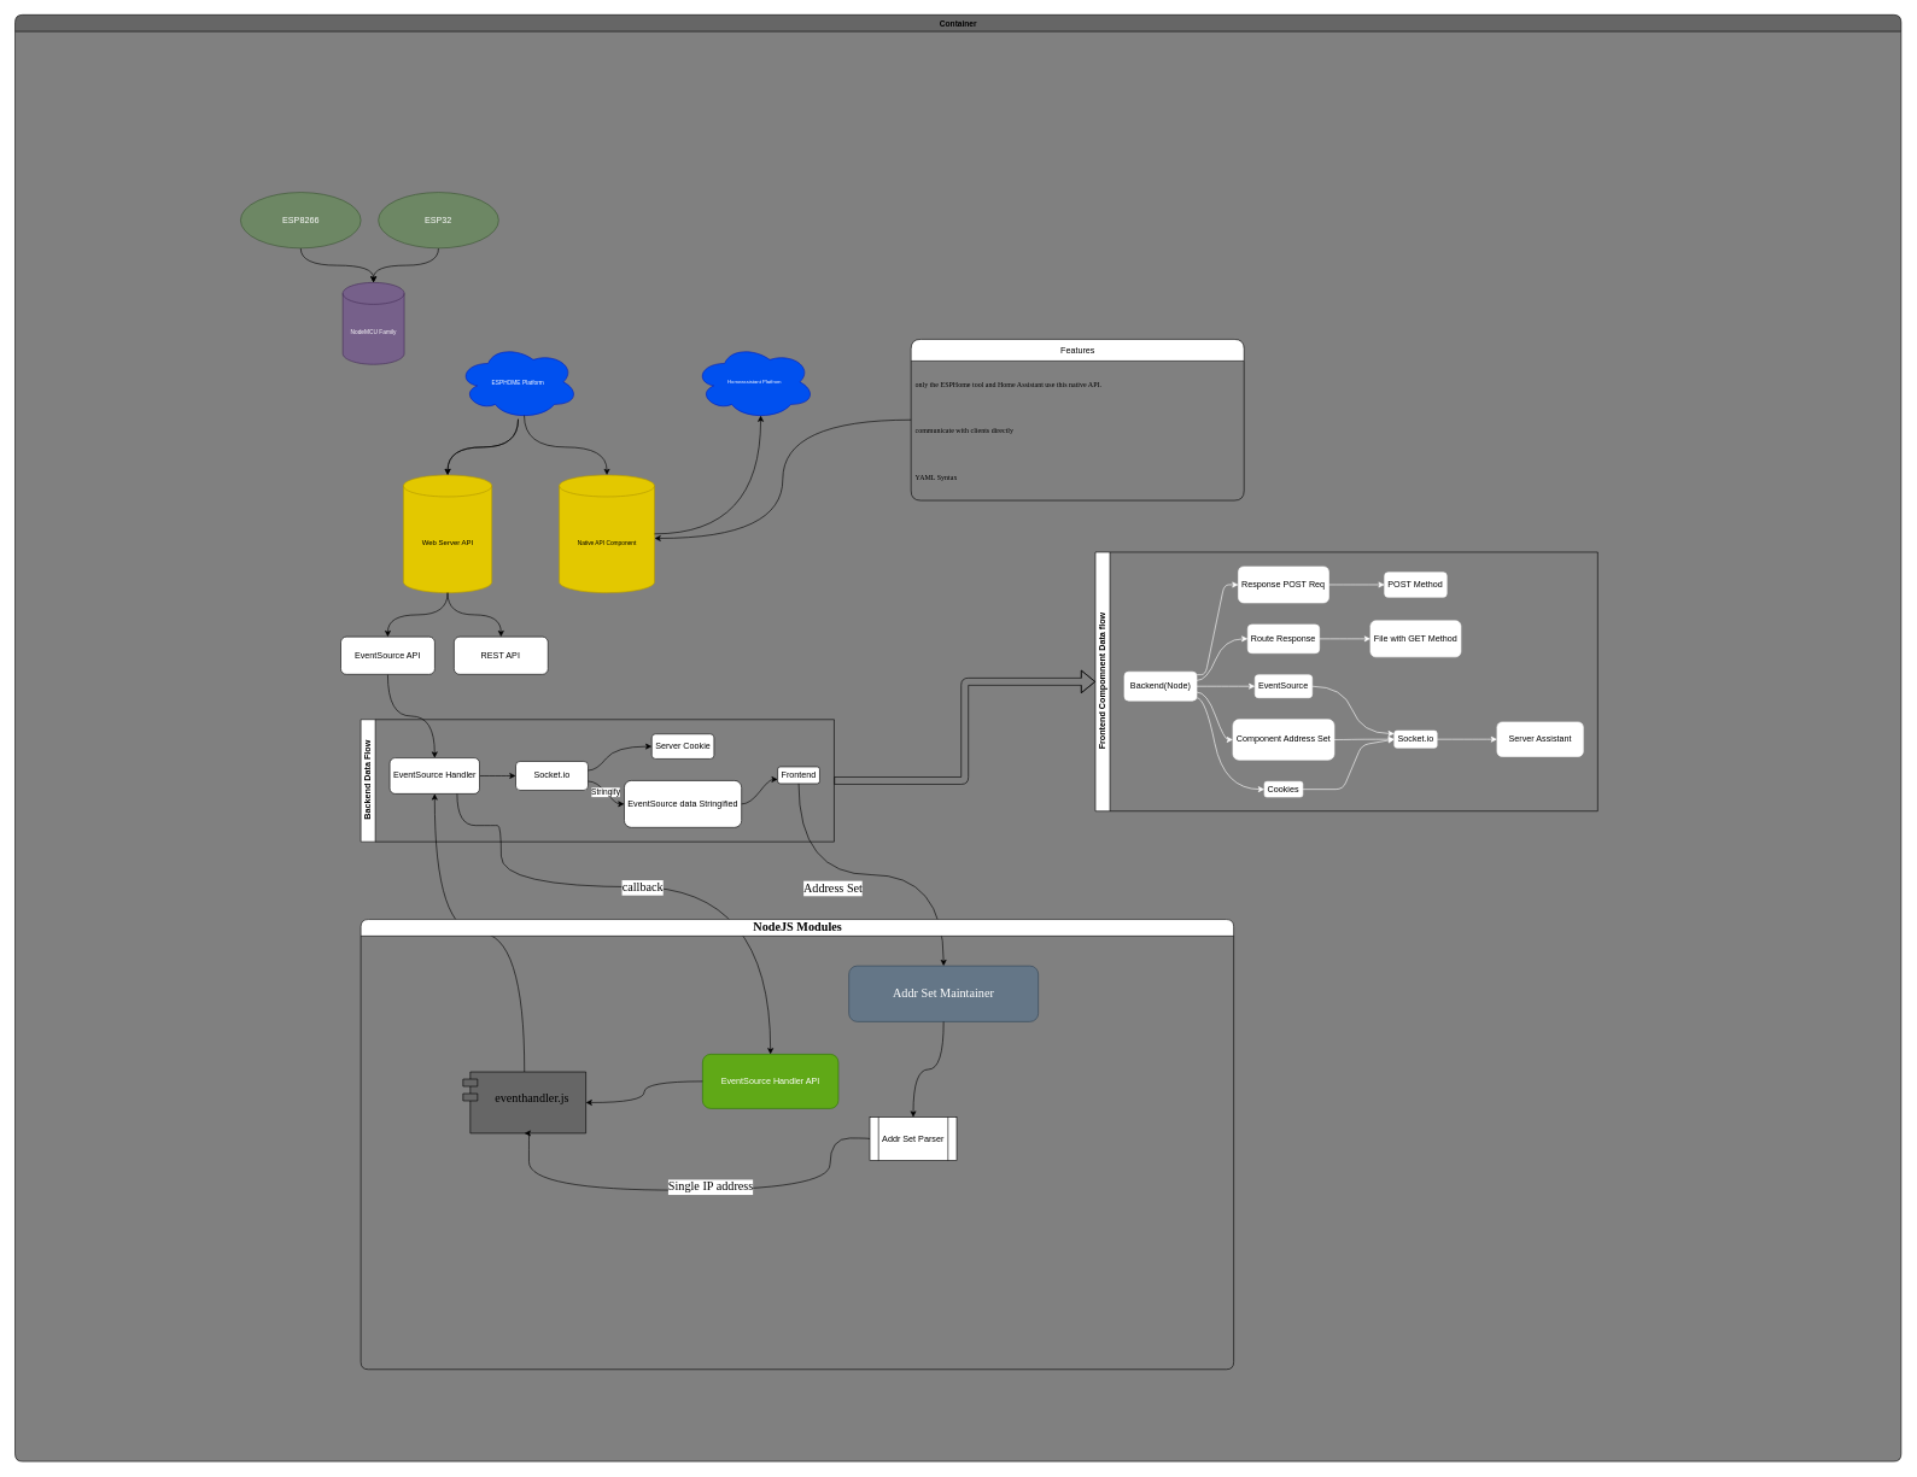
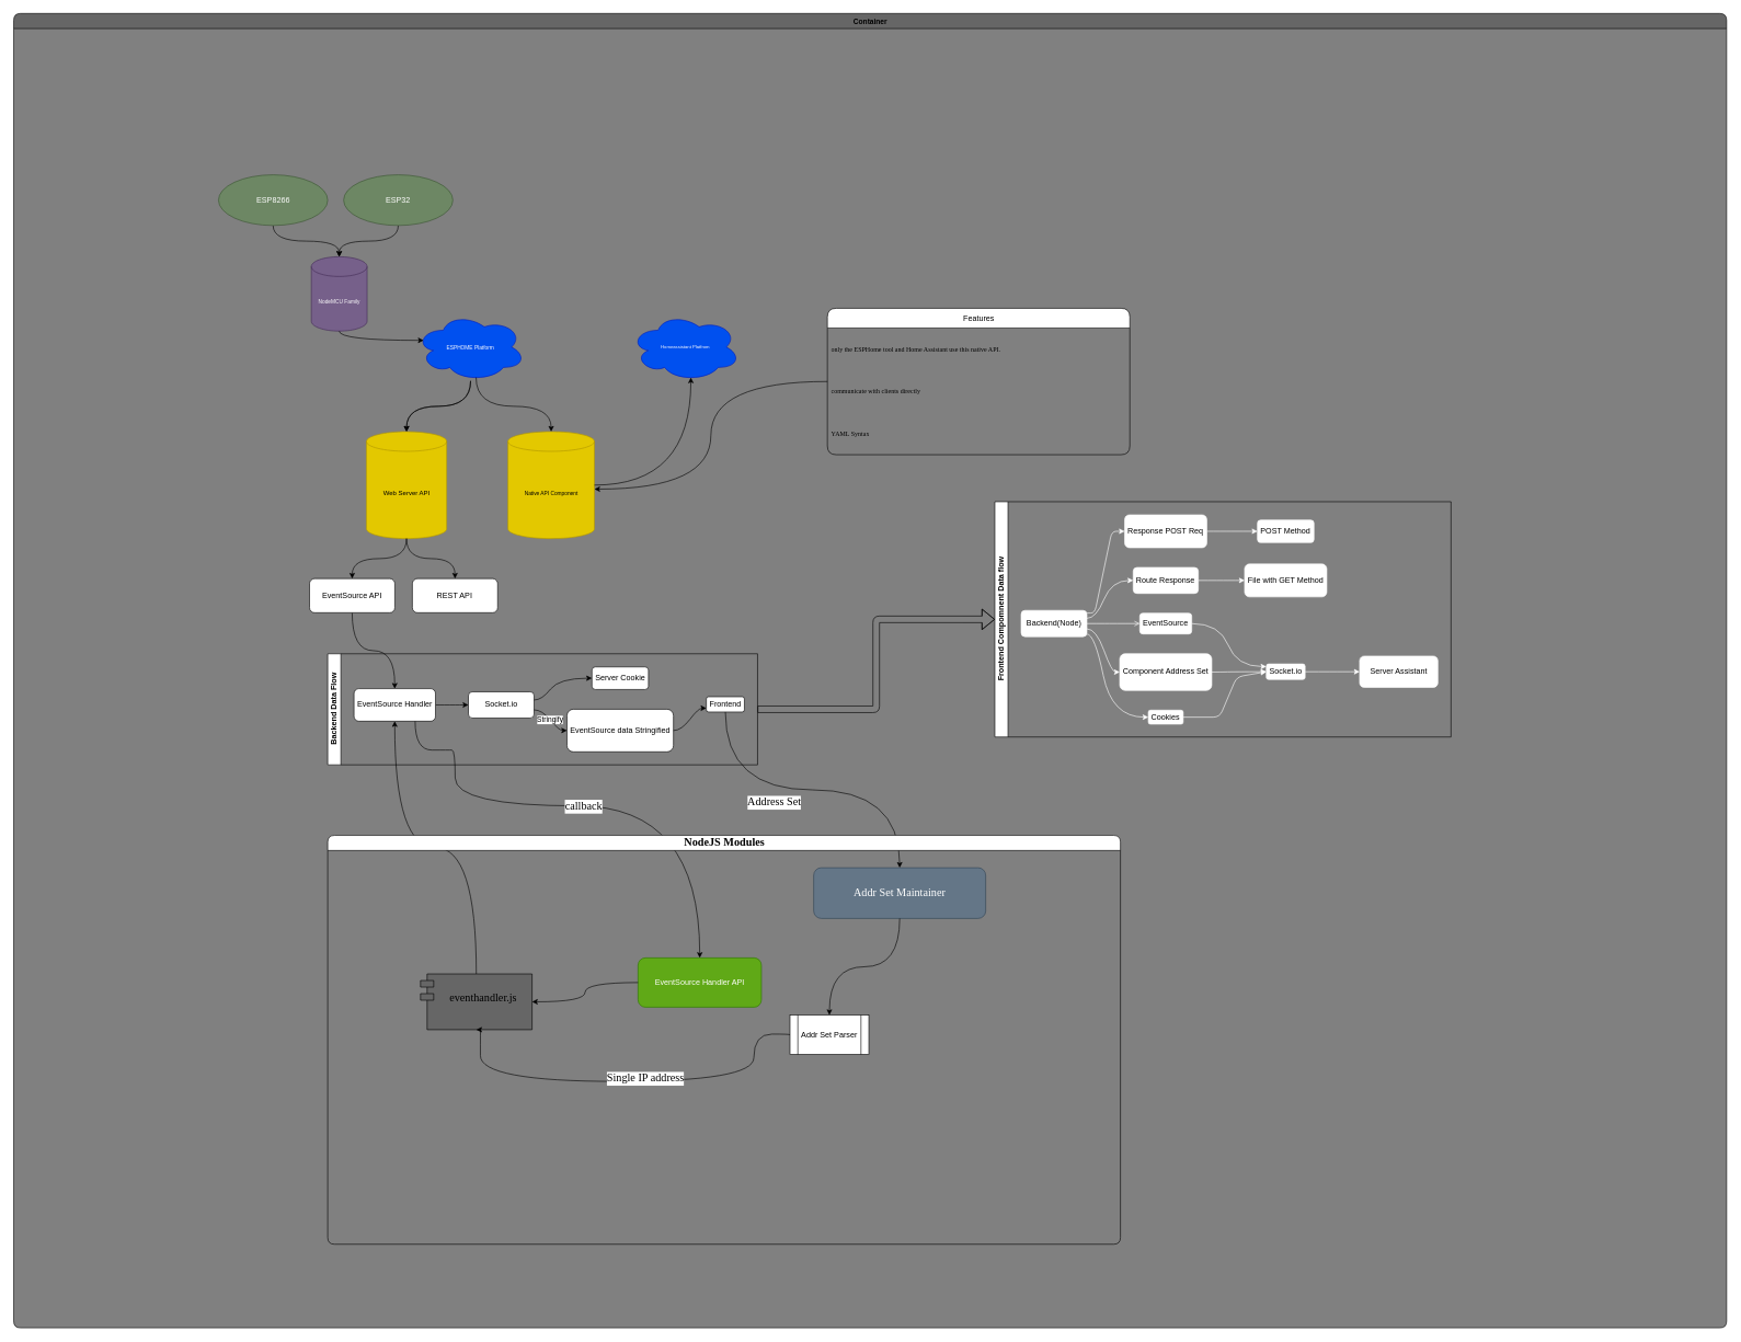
+ <mxCell id="59" style="edgeStyle=orthogonalEdgeStyle;curved=1;html=1;exitX=0.5;exitY=1;exitDx=0;exitDy=0;exitPerimeter=0;entryX=0.07;entryY=0.4;entryDx=0;entryDy=0;entryPerimeter=0;elbow=vertical;" edge="1" parent="2" source="42" target="49"><mxGeometry relative="1" as="geometry" /></mxCell>
- <mxCell id="7" value="" style="html=1;curved=1;noEdgeStyle=1;orthogonal=1;strokeColor=#FFFFFF;" edge="1" parent="4" source="5" target="6"><mxGeometry relative="1" as="geometry"><Array as="points"><mxPoint x="156" y="185.4" /><mxPoint x="178" y="185.4" /></Array></mxGeometry></mxCell>
+ <mxCell id="7" value="" style="html=1;curved=1;noEdgeStyle=1;orthogonal=1;strokeColor=#FFFFFF;endArrow=open;" edge="1" parent="4" source="5" target="6"><mxGeometry relative="1" as="geometry"><Array as="points"><mxPoint x="156" y="185.4" /><mxPoint x="178" y="185.4" /></Array></mxGeometry></mxCell>
- <mxCell id="69" value="Addr Set Maintainer" style="rounded=1;whiteSpace=wrap;html=1;labelBorderColor=none;fontFamily=Times New Roman;fontSize=17;strokeColor=#314354;fillColor=#647687;fontColor=#ffffff;" vertex="1" parent="67"><mxGeometry x="674.348" y="64.267" width="261.708" height="77.121" as="geometry" /></mxCell>
+ <mxCell id="69" value="Addr Set Maintainer" style="rounded=1;whiteSpace=wrap;html=1;labelBorderColor=none;fontFamily=Times New Roman;fontSize=17;strokeColor=#314354;fillColor=#647687;fontColor=#ffffff;" vertex="1" parent="67"><mxGeometry x="739.348" y="49.267" width="261.708" height="77.121" as="geometry" /></mxCell>
